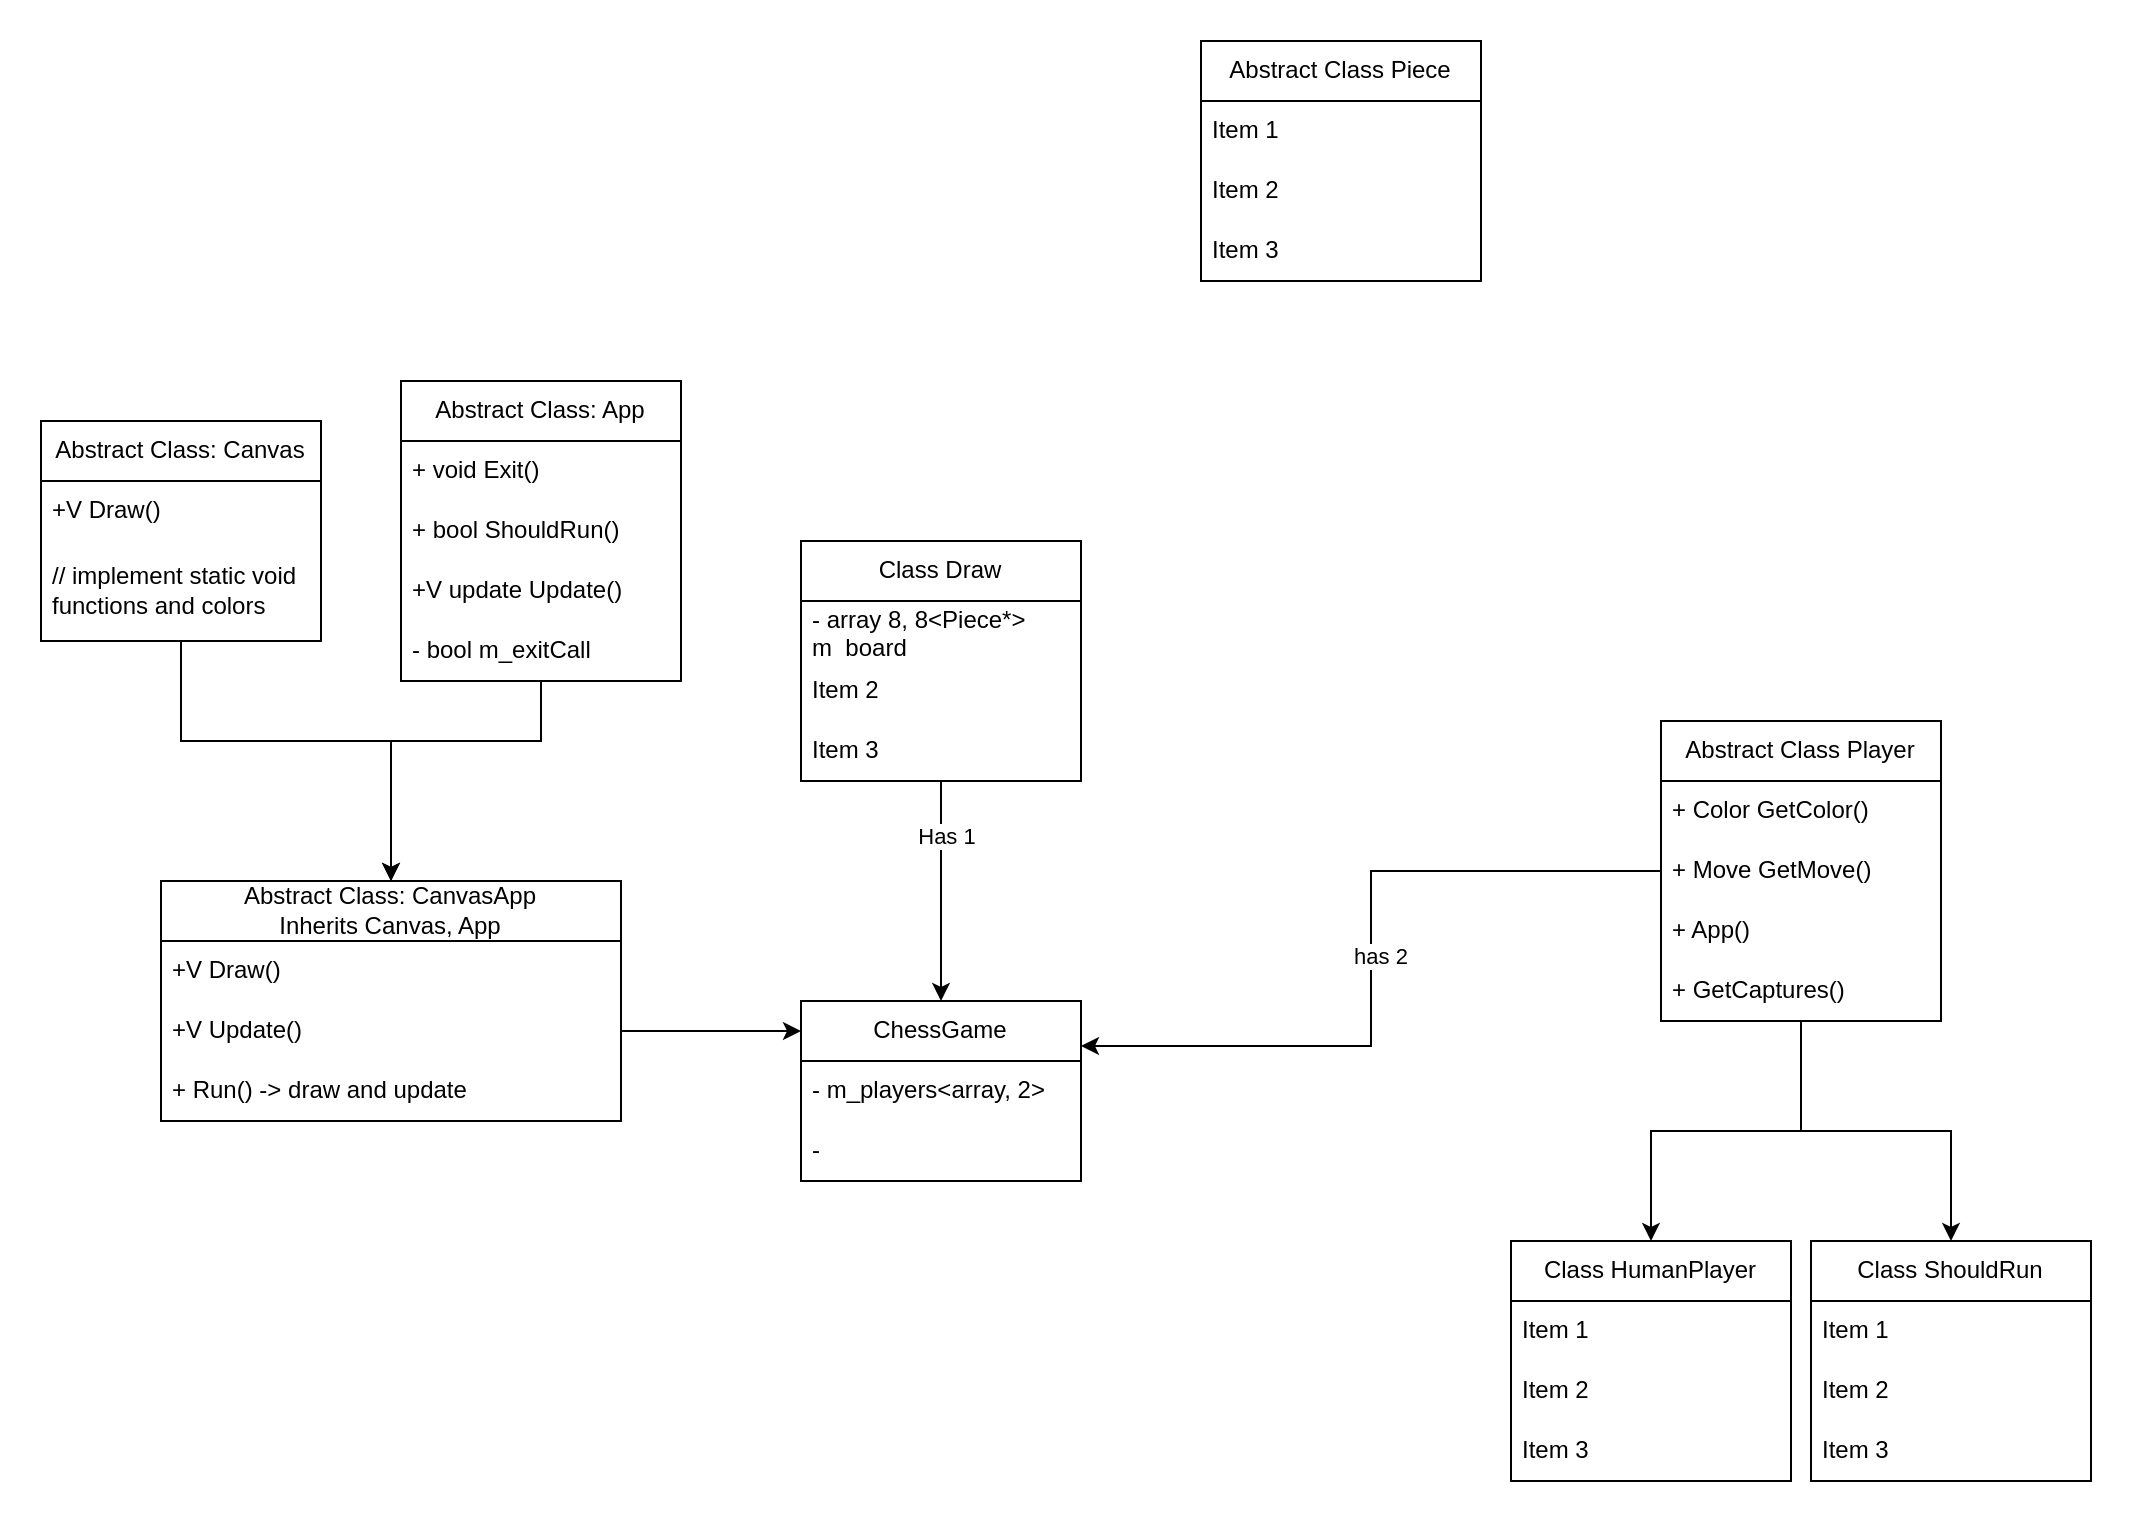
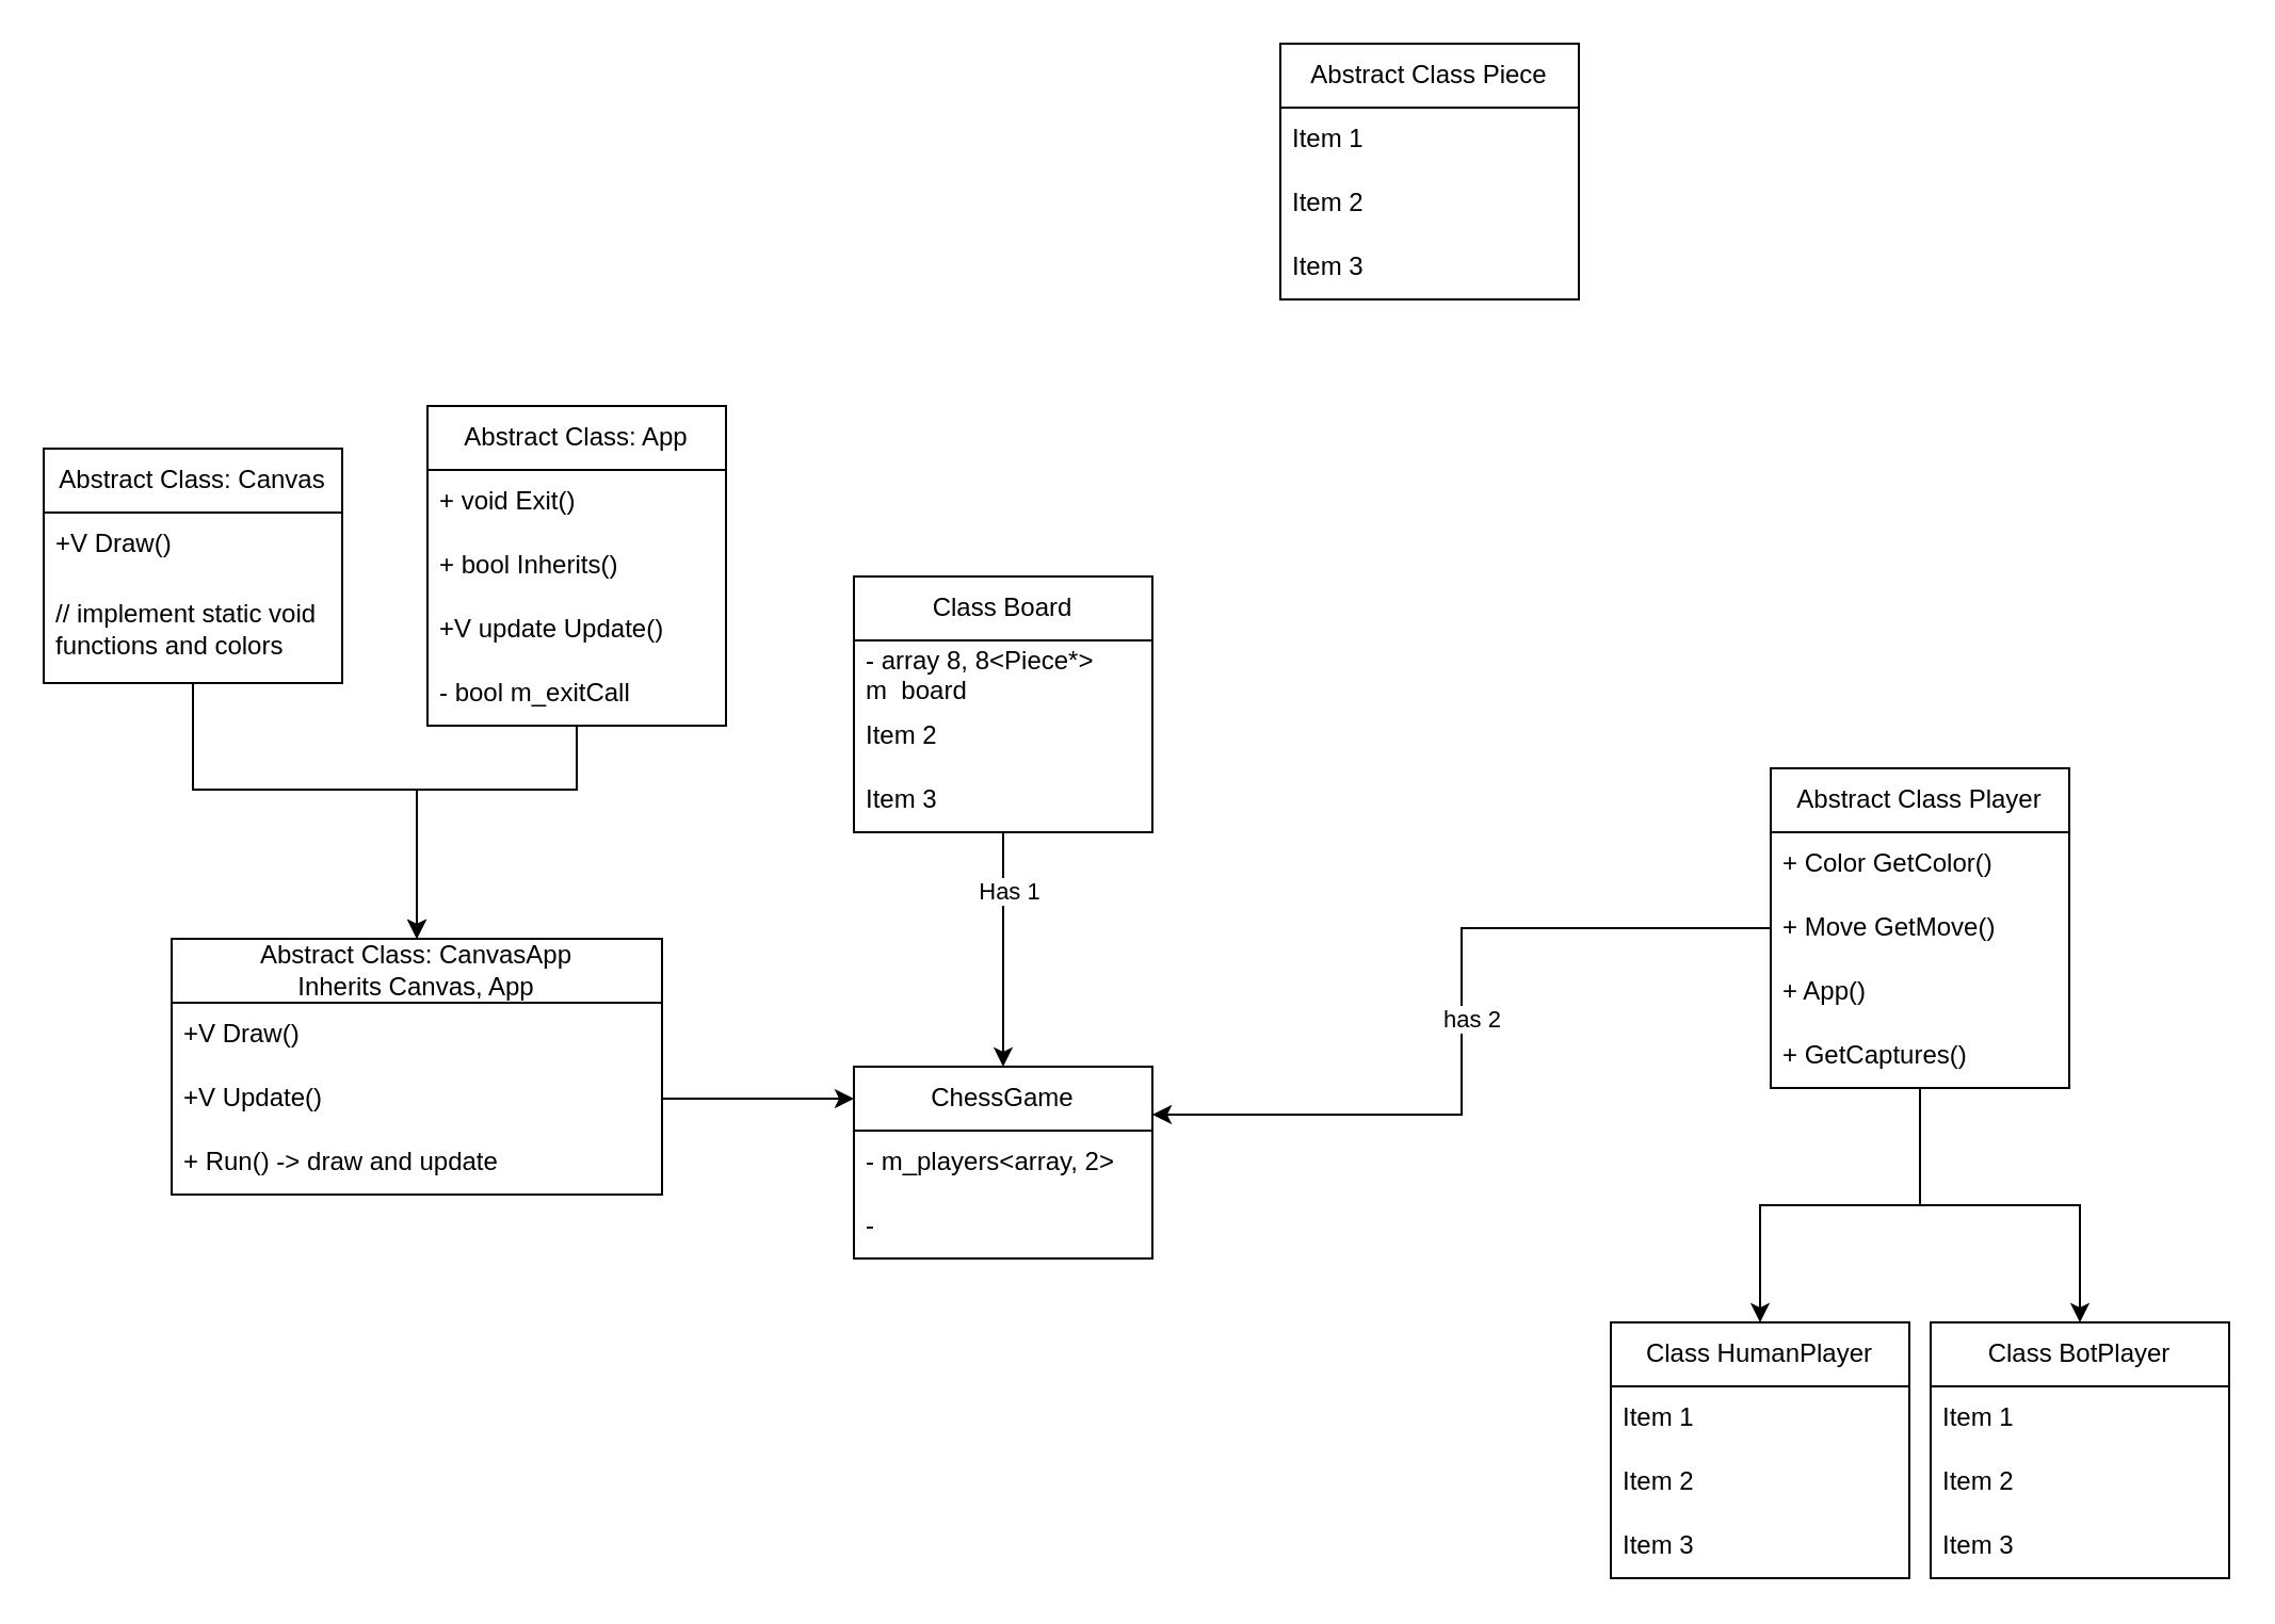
- <mxCell id="5" value="+ bool ShouldRun()" style="text;strokeColor=none;fillColor=none;align=left;verticalAlign=middle;spacingLeft=4;spacingRight=4;overflow=hidden;points=[[0,0.5],[1,0.5]];portConstraint=eastwest;rotatable=0;whiteSpace=wrap;html=1;" parent="3" vertex="1"><mxGeometry y="60" width="140" height="30" as="geometry" /></mxCell>
+ <mxCell id="5" value="+ bool Inherits()" style="text;strokeColor=none;fillColor=none;align=left;verticalAlign=middle;spacingLeft=4;spacingRight=4;overflow=hidden;points=[[0,0.5],[1,0.5]];portConstraint=eastwest;rotatable=0;whiteSpace=wrap;html=1;" parent="3" vertex="1"><mxGeometry y="60" width="140" height="30" as="geometry" /></mxCell>
- <mxCell id="22" value="Class Draw" style="swimlane;fontStyle=0;childLayout=stackLayout;horizontal=1;startSize=30;horizontalStack=0;resizeParent=1;resizeParentMax=0;resizeLast=0;collapsible=1;marginBottom=0;whiteSpace=wrap;html=1;" parent="1" vertex="1"><mxGeometry x="400" y="270" width="140" height="120" as="geometry" /></mxCell>
+ <mxCell id="22" value="Class Board" style="swimlane;fontStyle=0;childLayout=stackLayout;horizontal=1;startSize=30;horizontalStack=0;resizeParent=1;resizeParentMax=0;resizeLast=0;collapsible=1;marginBottom=0;whiteSpace=wrap;html=1;" parent="1" vertex="1"><mxGeometry x="400" y="270" width="140" height="120" as="geometry" /></mxCell>
- <mxCell id="39" value="Class ShouldRun" style="swimlane;fontStyle=0;childLayout=stackLayout;horizontal=1;startSize=30;horizontalStack=0;resizeParent=1;resizeParentMax=0;resizeLast=0;collapsible=1;marginBottom=0;whiteSpace=wrap;html=1;" parent="1" vertex="1"><mxGeometry x="905" y="620" width="140" height="120" as="geometry" /></mxCell>
+ <mxCell id="39" value="Class BotPlayer" style="swimlane;fontStyle=0;childLayout=stackLayout;horizontal=1;startSize=30;horizontalStack=0;resizeParent=1;resizeParentMax=0;resizeLast=0;collapsible=1;marginBottom=0;whiteSpace=wrap;html=1;" parent="1" vertex="1"><mxGeometry x="905" y="620" width="140" height="120" as="geometry" /></mxCell>
